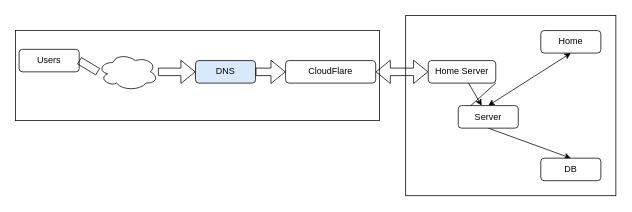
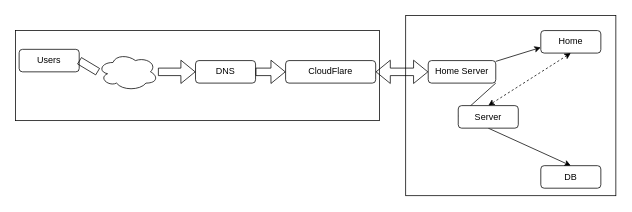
- <mxCell id="5" value="DNS" style="rounded=1;whiteSpace=wrap;html=1;fillColor=#dae8fc;" parent="1" vertex="1"><mxGeometry x="260" y="80" width="80" height="30" as="geometry" /></mxCell>
+ <mxCell id="5" value="DNS" style="rounded=1;whiteSpace=wrap;html=1;" parent="1" vertex="1"><mxGeometry x="260" y="80" width="80" height="30" as="geometry" /></mxCell>
- <mxCell id="13" style="edgeStyle=none;html=1;exitX=0.5;exitY=1;exitDx=0;exitDy=0;entryX=0.5;entryY=0;entryDx=0;entryDy=0;startArrow=classic;startFill=1;" edge="1" parent="1" source="14" target="16"><mxGeometry relative="1" as="geometry" /></mxCell>
+ <mxCell id="13" style="edgeStyle=none;html=1;exitX=0.5;exitY=1;exitDx=0;exitDy=0;entryX=0.5;entryY=0;entryDx=0;entryDy=0;startArrow=classic;startFill=1;dashed=1;" edge="1" parent="1" source="14" target="16"><mxGeometry relative="1" as="geometry" /></mxCell>
- <mxCell id="7" style="edgeStyle=none;html=1;" edge="1" parent="1" source="9" target="16"><mxGeometry relative="1" as="geometry" /></mxCell>
+ <mxCell id="7" style="edgeStyle=none;html=1;entryX=0;entryY=0.75;entryDx=0;entryDy=0;" edge="1" parent="1" source="9" target="14"><mxGeometry relative="1" as="geometry" /></mxCell>
- <mxCell id="17" value="DB" style="rounded=1;whiteSpace=wrap;html=1;" vertex="1" parent="1"><mxGeometry x="720" y="210" width="80" height="30" as="geometry" /></mxCell>
+ <mxCell id="17" value="DB" style="rounded=1;whiteSpace=wrap;html=1;" vertex="1" parent="1"><mxGeometry x="720" y="220" width="80" height="30" as="geometry" /></mxCell>
